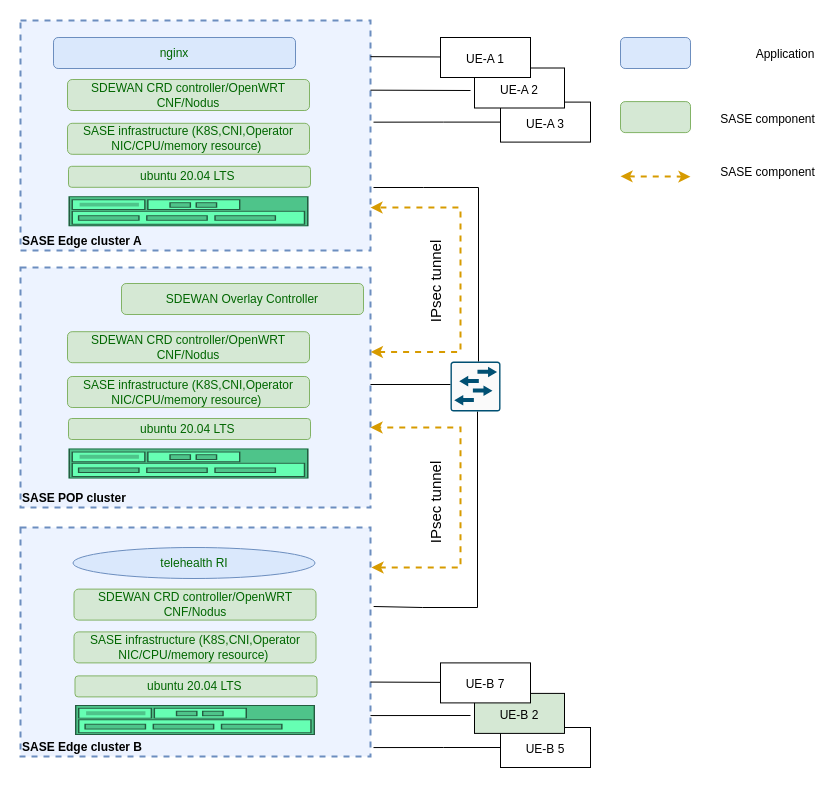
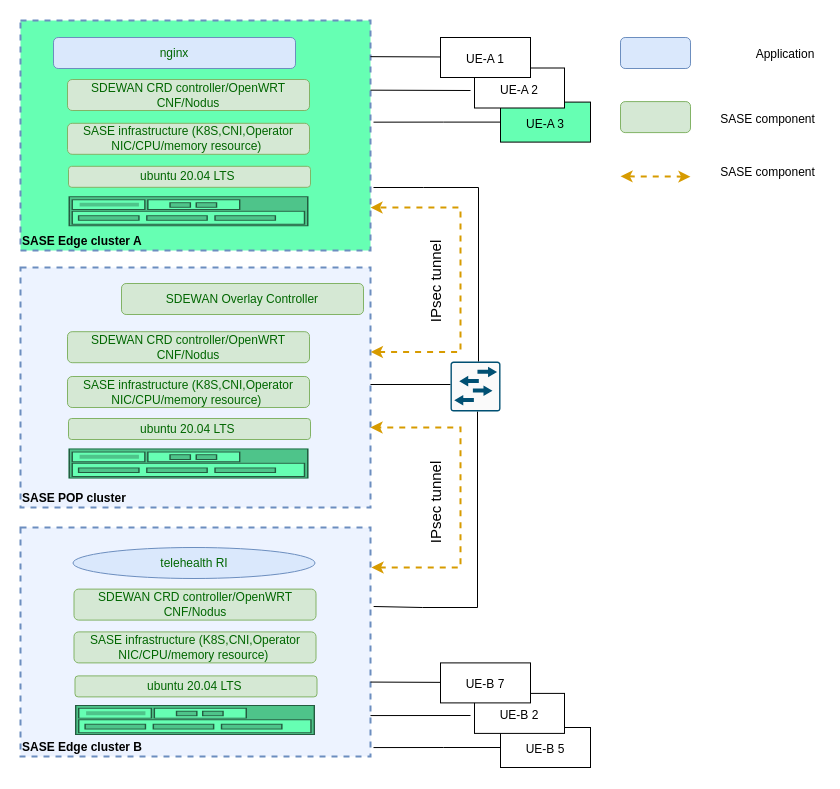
- <mxCell id="30" value="&lt;font style=&quot;font-size: 12px&quot;&gt;UE-A 3&lt;/font&gt;" style="rounded=0;whiteSpace=wrap;html=1;fontSize=18;" parent="1" vertex="1"><mxGeometry x="500" y="101.6" width="90" height="40" as="geometry" /></mxCell>
+ <mxCell id="30" value="&lt;font style=&quot;font-size: 12px&quot;&gt;UE-A 3&lt;/font&gt;" style="rounded=0;whiteSpace=wrap;html=1;fontSize=18;fillColor=#66ffb3;" parent="1" vertex="1"><mxGeometry x="500" y="101.6" width="90" height="40" as="geometry" /></mxCell>
- <mxCell id="8" value="SASE Edge cluster A" style="rounded=0;whiteSpace=wrap;html=1;strokeColor=#6C8EBF;strokeWidth=2;dashed=1;verticalAlign=bottom;align=left;fontStyle=1;fillColor=#EDF3FF;glass=0;sketch=0;" parent="1" vertex="1"><mxGeometry x="20" y="20" width="350" height="230" as="geometry" /></mxCell>
+ <mxCell id="8" value="SASE Edge cluster A" style="rounded=0;whiteSpace=wrap;html=1;strokeColor=#6C8EBF;strokeWidth=2;dashed=1;verticalAlign=bottom;align=left;fontStyle=1;fillColor=#66ffb3;glass=0;sketch=0;" parent="1" vertex="1"><mxGeometry x="20" y="20" width="350" height="230" as="geometry" /></mxCell>
- <mxCell id="26" value="&lt;font style=&quot;font-size: 12px&quot;&gt;UE-B 2&lt;/font&gt;" style="rounded=0;whiteSpace=wrap;html=1;fontSize=18;fillColor=#d5e8d4;" parent="1" vertex="1"><mxGeometry x="474" y="692.9" width="90" height="40" as="geometry" /></mxCell>
+ <mxCell id="26" value="&lt;font style=&quot;font-size: 12px&quot;&gt;UE-B 2&lt;/font&gt;" style="rounded=0;whiteSpace=wrap;html=1;fontSize=18;" parent="1" vertex="1"><mxGeometry x="474" y="692.9" width="90" height="40" as="geometry" /></mxCell>
